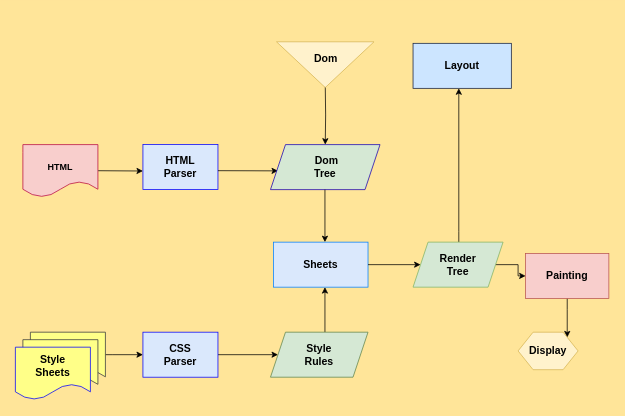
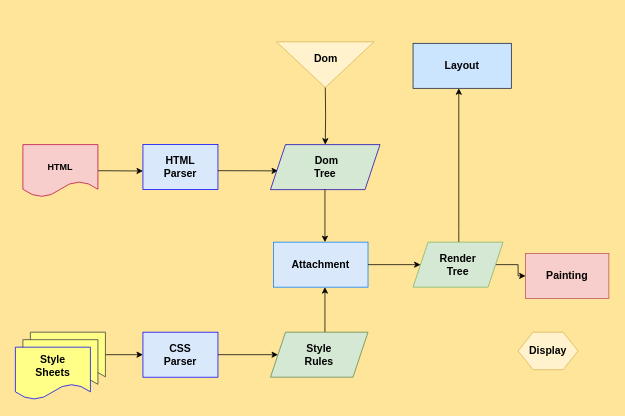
- <mxCell id="12" value="&lt;font style=&quot;font-size: 14px;&quot;&gt;&lt;b&gt;Sheets&lt;/b&gt;&lt;/font&gt;" style="rounded=0;whiteSpace=wrap;html=1;fillColor=#dae8fc;strokeColor=#007FFF;" parent="1" vertex="1"><mxGeometry x="364" y="322" width="126" height="60" as="geometry" /></mxCell>
+ <mxCell id="12" value="&lt;font style=&quot;font-size: 14px;&quot;&gt;&lt;b&gt;Attachment&lt;/b&gt;&lt;/font&gt;" style="rounded=0;whiteSpace=wrap;html=1;fillColor=#dae8fc;strokeColor=#007FFF;" parent="1" vertex="1"><mxGeometry x="364" y="322" width="126" height="60" as="geometry" /></mxCell>
- <mxCell id="23" value="" style="edgeStyle=orthogonalEdgeStyle;rounded=0;orthogonalLoop=1;jettySize=auto;html=1;" parent="1" source="24" target="25" edge="1"><mxGeometry relative="1" as="geometry"><Array as="points"><mxPoint x="756" y="412" /><mxPoint x="756" y="412" /></Array></mxGeometry></mxCell>
